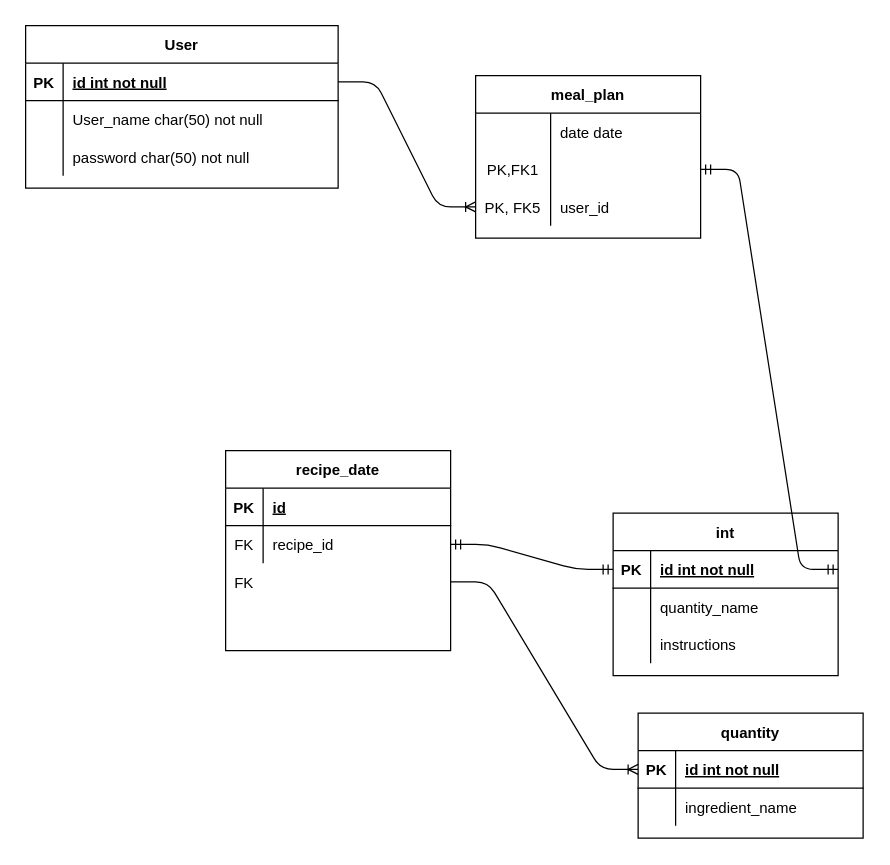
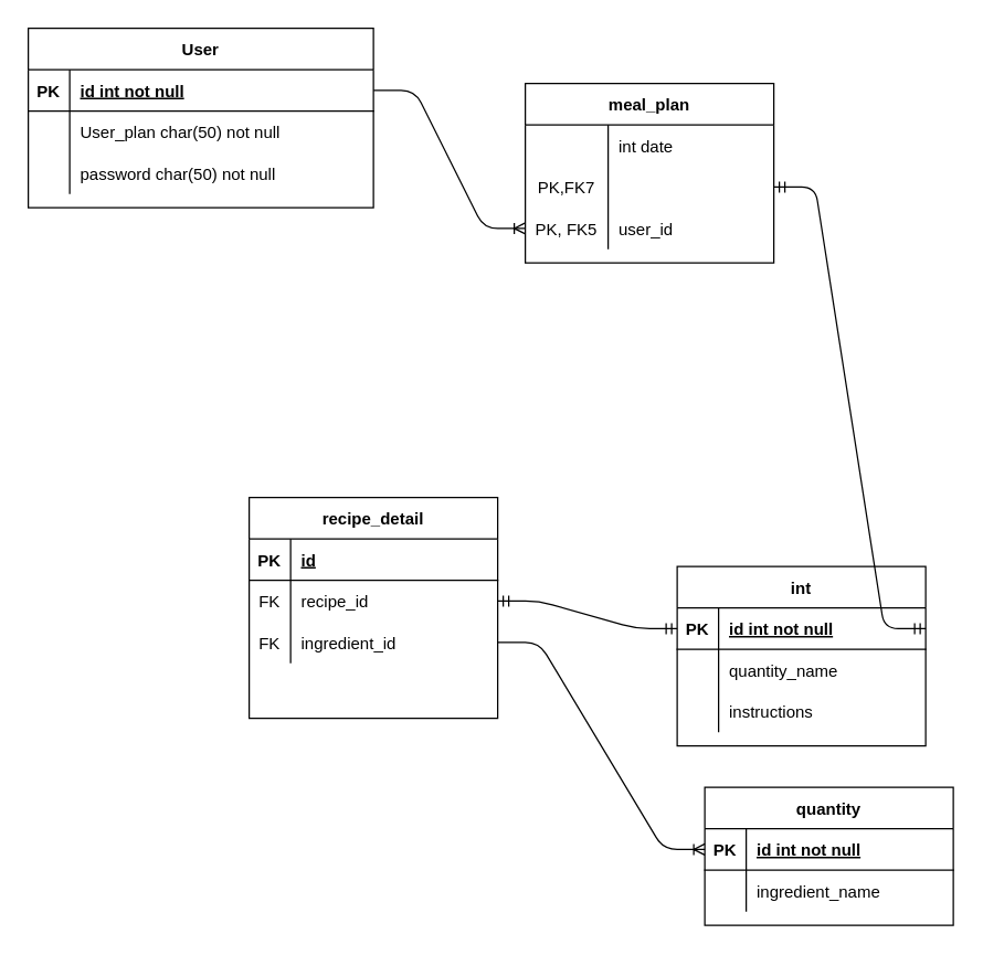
- <mxCell id="8" value="User_name char(50) not null" style="shape=partialRectangle;overflow=hidden;connectable=0;fillColor=none;top=0;left=0;bottom=0;right=0;align=left;spacingLeft=6;" parent="6" vertex="1"><mxGeometry x="30" width="220" height="30" as="geometry" /></mxCell>
+ <mxCell id="8" value="User_plan char(50) not null" style="shape=partialRectangle;overflow=hidden;connectable=0;fillColor=none;top=0;left=0;bottom=0;right=0;align=left;spacingLeft=6;" parent="6" vertex="1"><mxGeometry x="30" width="220" height="30" as="geometry" /></mxCell>
- <mxCell id="15" value="date date" style="shape=partialRectangle;connectable=0;fillColor=none;top=0;left=0;bottom=0;right=0;align=left;spacingLeft=6;overflow=hidden;" parent="13" vertex="1"><mxGeometry x="60" width="120" height="30" as="geometry" /></mxCell>
+ <mxCell id="15" value="int date" style="shape=partialRectangle;connectable=0;fillColor=none;top=0;left=0;bottom=0;right=0;align=left;spacingLeft=6;overflow=hidden;" parent="13" vertex="1"><mxGeometry x="60" width="120" height="30" as="geometry" /></mxCell>
- <mxCell id="17" value="PK,FK1" style="shape=partialRectangle;connectable=0;fillColor=none;top=0;left=0;bottom=0;right=0;editable=1;overflow=hidden;" parent="16" vertex="1"><mxGeometry width="60" height="30" as="geometry" /></mxCell>
+ <mxCell id="17" value="PK,FK7" style="shape=partialRectangle;connectable=0;fillColor=none;top=0;left=0;bottom=0;right=0;editable=1;overflow=hidden;" parent="16" vertex="1"><mxGeometry width="60" height="30" as="geometry" /></mxCell>
- <mxCell id="31" value="recipe_date" style="shape=table;startSize=30;container=1;collapsible=1;childLayout=tableLayout;fixedRows=1;rowLines=0;fontStyle=1;align=center;resizeLast=1;" parent="1" vertex="1"><mxGeometry x="180" y="360" width="180" height="160" as="geometry" /></mxCell>
+ <mxCell id="31" value="recipe_detail" style="shape=table;startSize=30;container=1;collapsible=1;childLayout=tableLayout;fixedRows=1;rowLines=0;fontStyle=1;align=center;resizeLast=1;" parent="1" vertex="1"><mxGeometry x="180" y="360" width="180" height="160" as="geometry" /></mxCell>
+ <mxCell id="40" value="ingredient_id" style="shape=partialRectangle;connectable=0;fillColor=none;top=0;left=0;bottom=0;right=0;align=left;spacingLeft=6;overflow=hidden;" parent="38" vertex="1"><mxGeometry x="30" width="150" height="30" as="geometry" /></mxCell>
